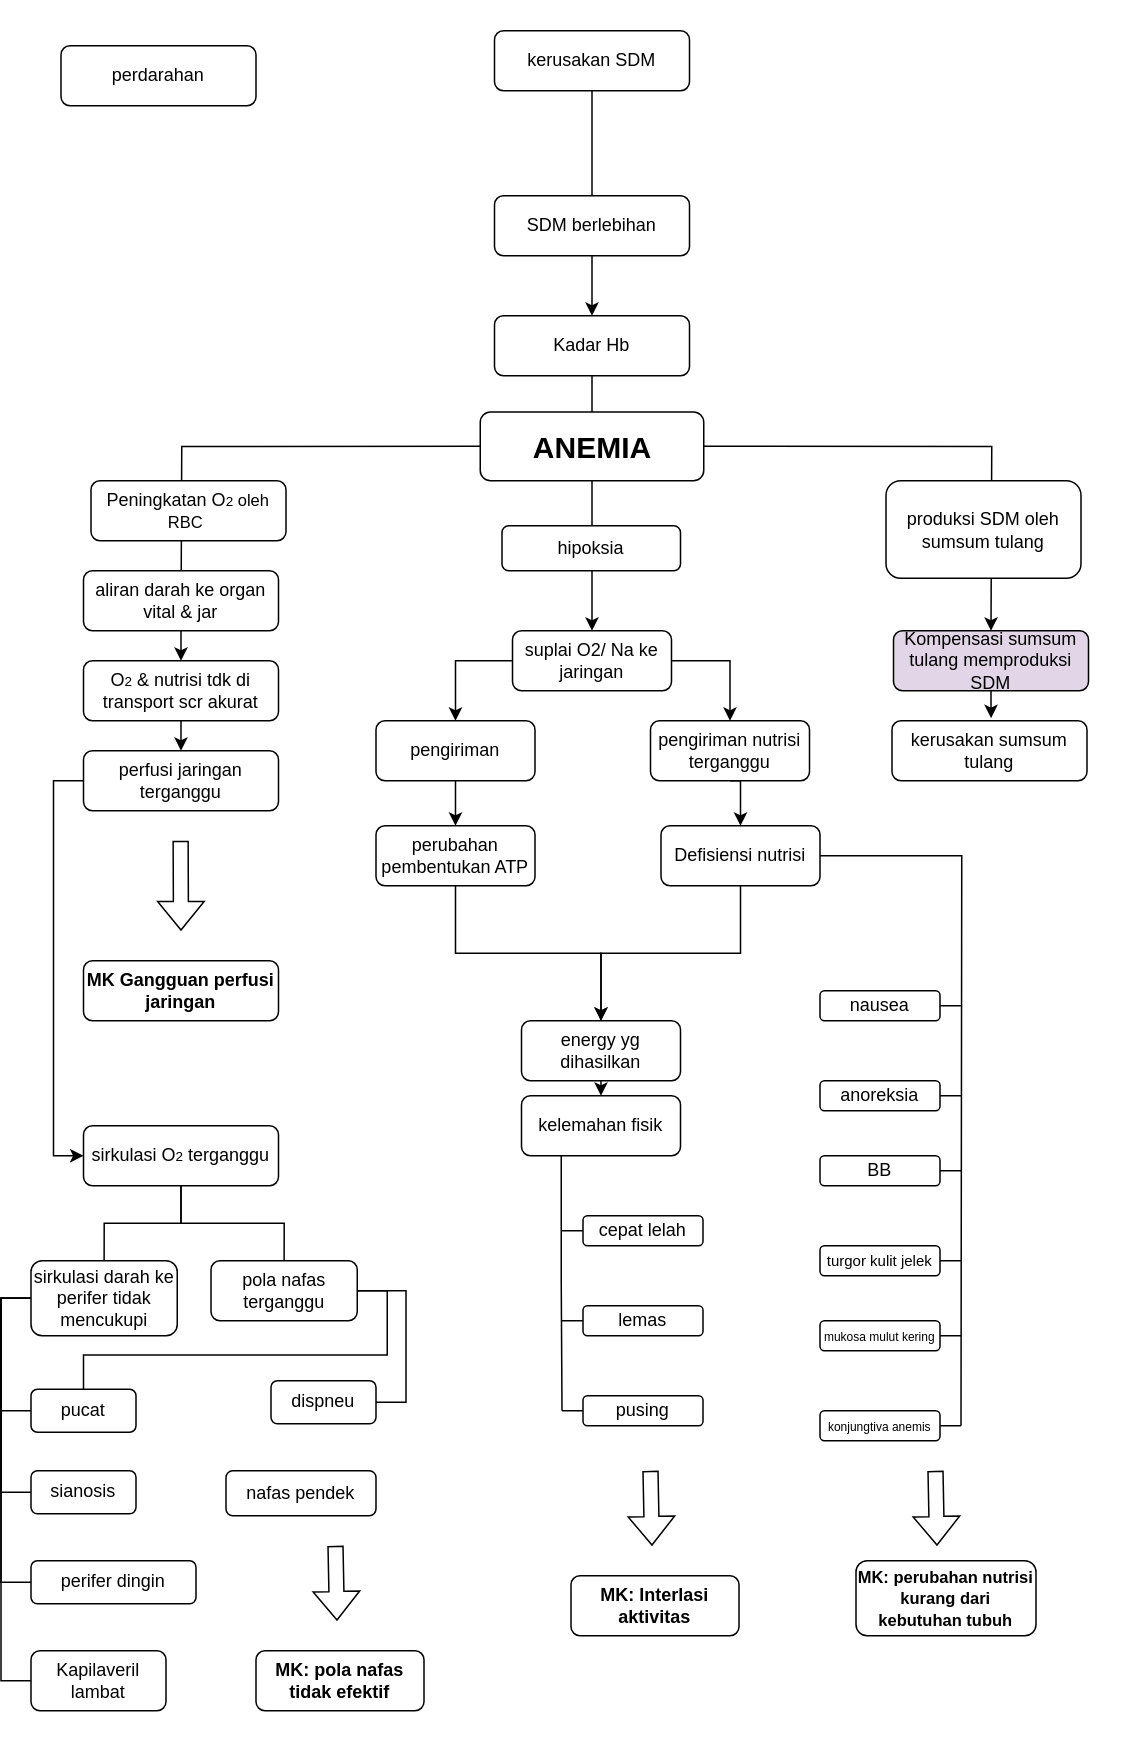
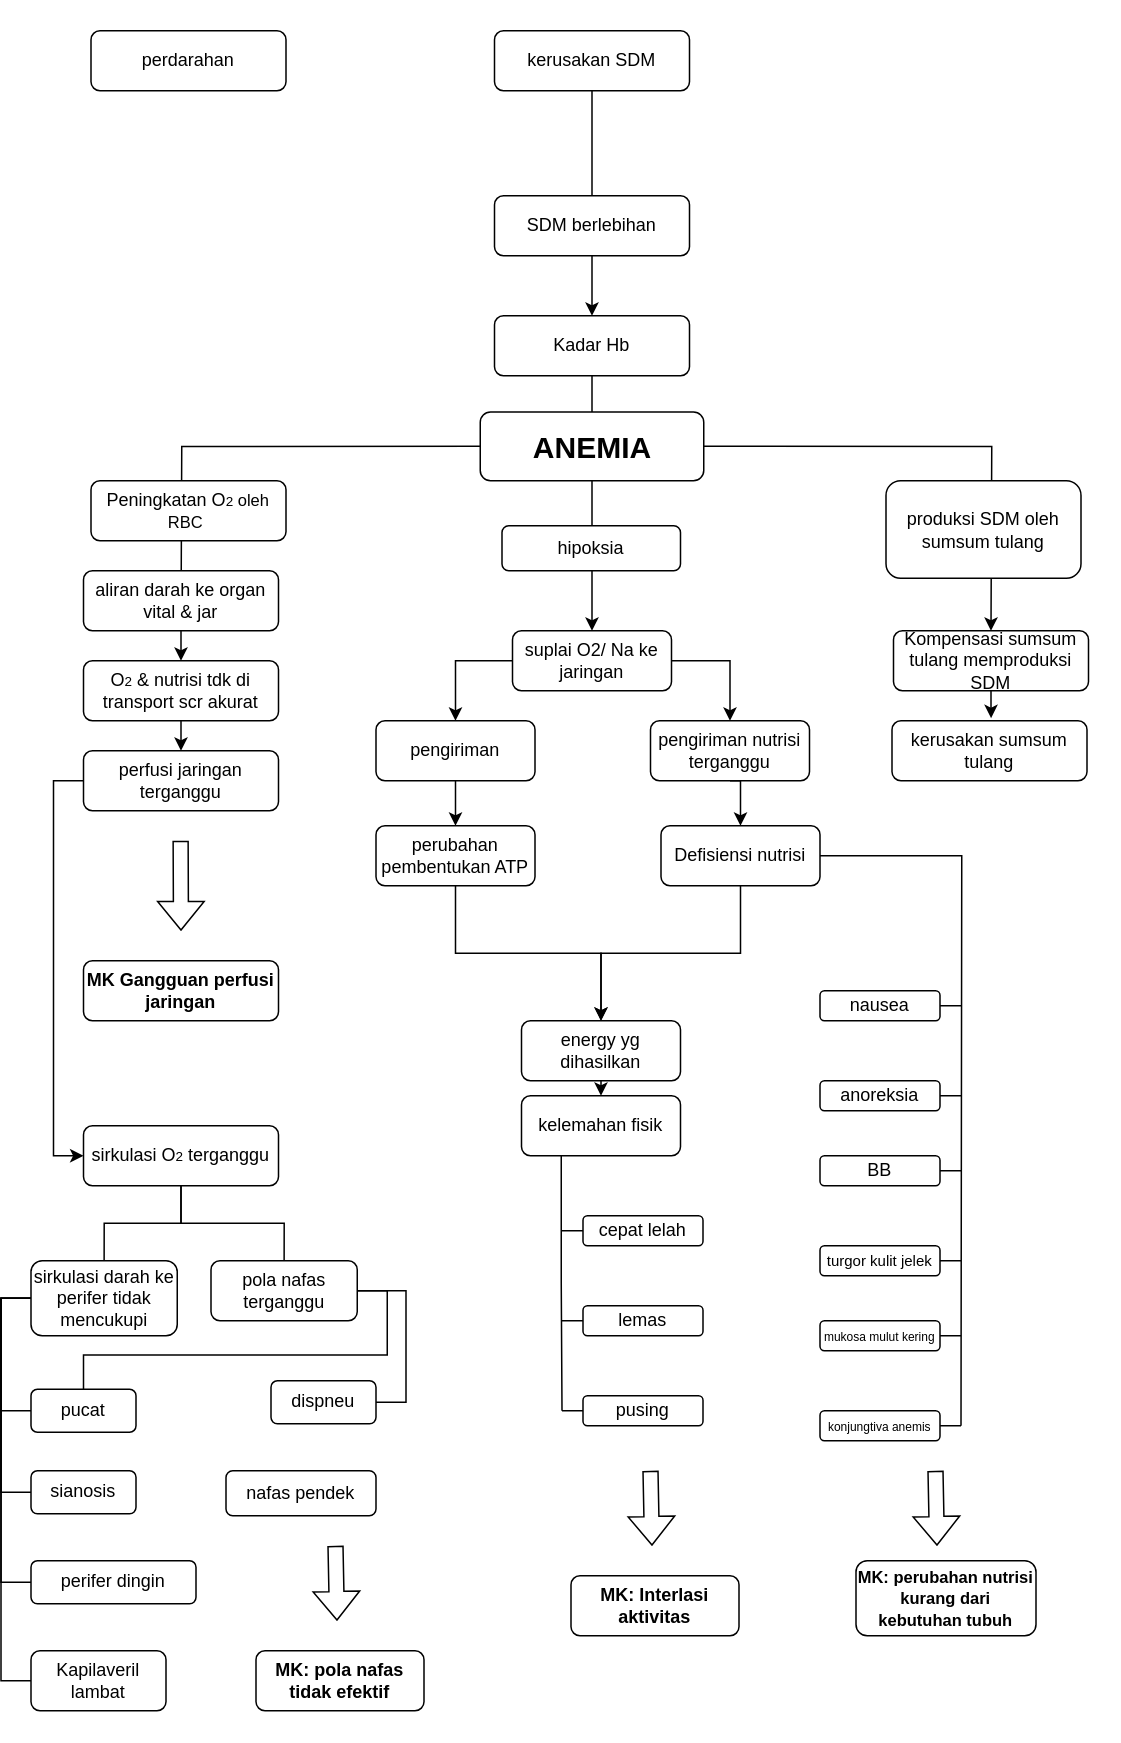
- <mxCell id="2" value="perdarahan" style="rounded=1;whiteSpace=wrap;html=1;" parent="1" vertex="1"><mxGeometry x="40" y="30" width="130" height="40" as="geometry" /></mxCell>
+ <mxCell id="2" value="perdarahan" style="rounded=1;whiteSpace=wrap;html=1;" parent="1" vertex="1"><mxGeometry x="60" y="20" width="130" height="40" as="geometry" /></mxCell>
- <mxCell id="20" value="Kompensasi sumsum tulang memproduksi SDM" style="rounded=1;whiteSpace=wrap;html=1;fillColor=#e1d5e7;" vertex="1" parent="1"><mxGeometry x="595" y="420" width="130" height="40" as="geometry" /></mxCell>
+ <mxCell id="20" value="Kompensasi sumsum tulang memproduksi SDM" style="rounded=1;whiteSpace=wrap;html=1;" vertex="1" parent="1"><mxGeometry x="595" y="420" width="130" height="40" as="geometry" /></mxCell>
